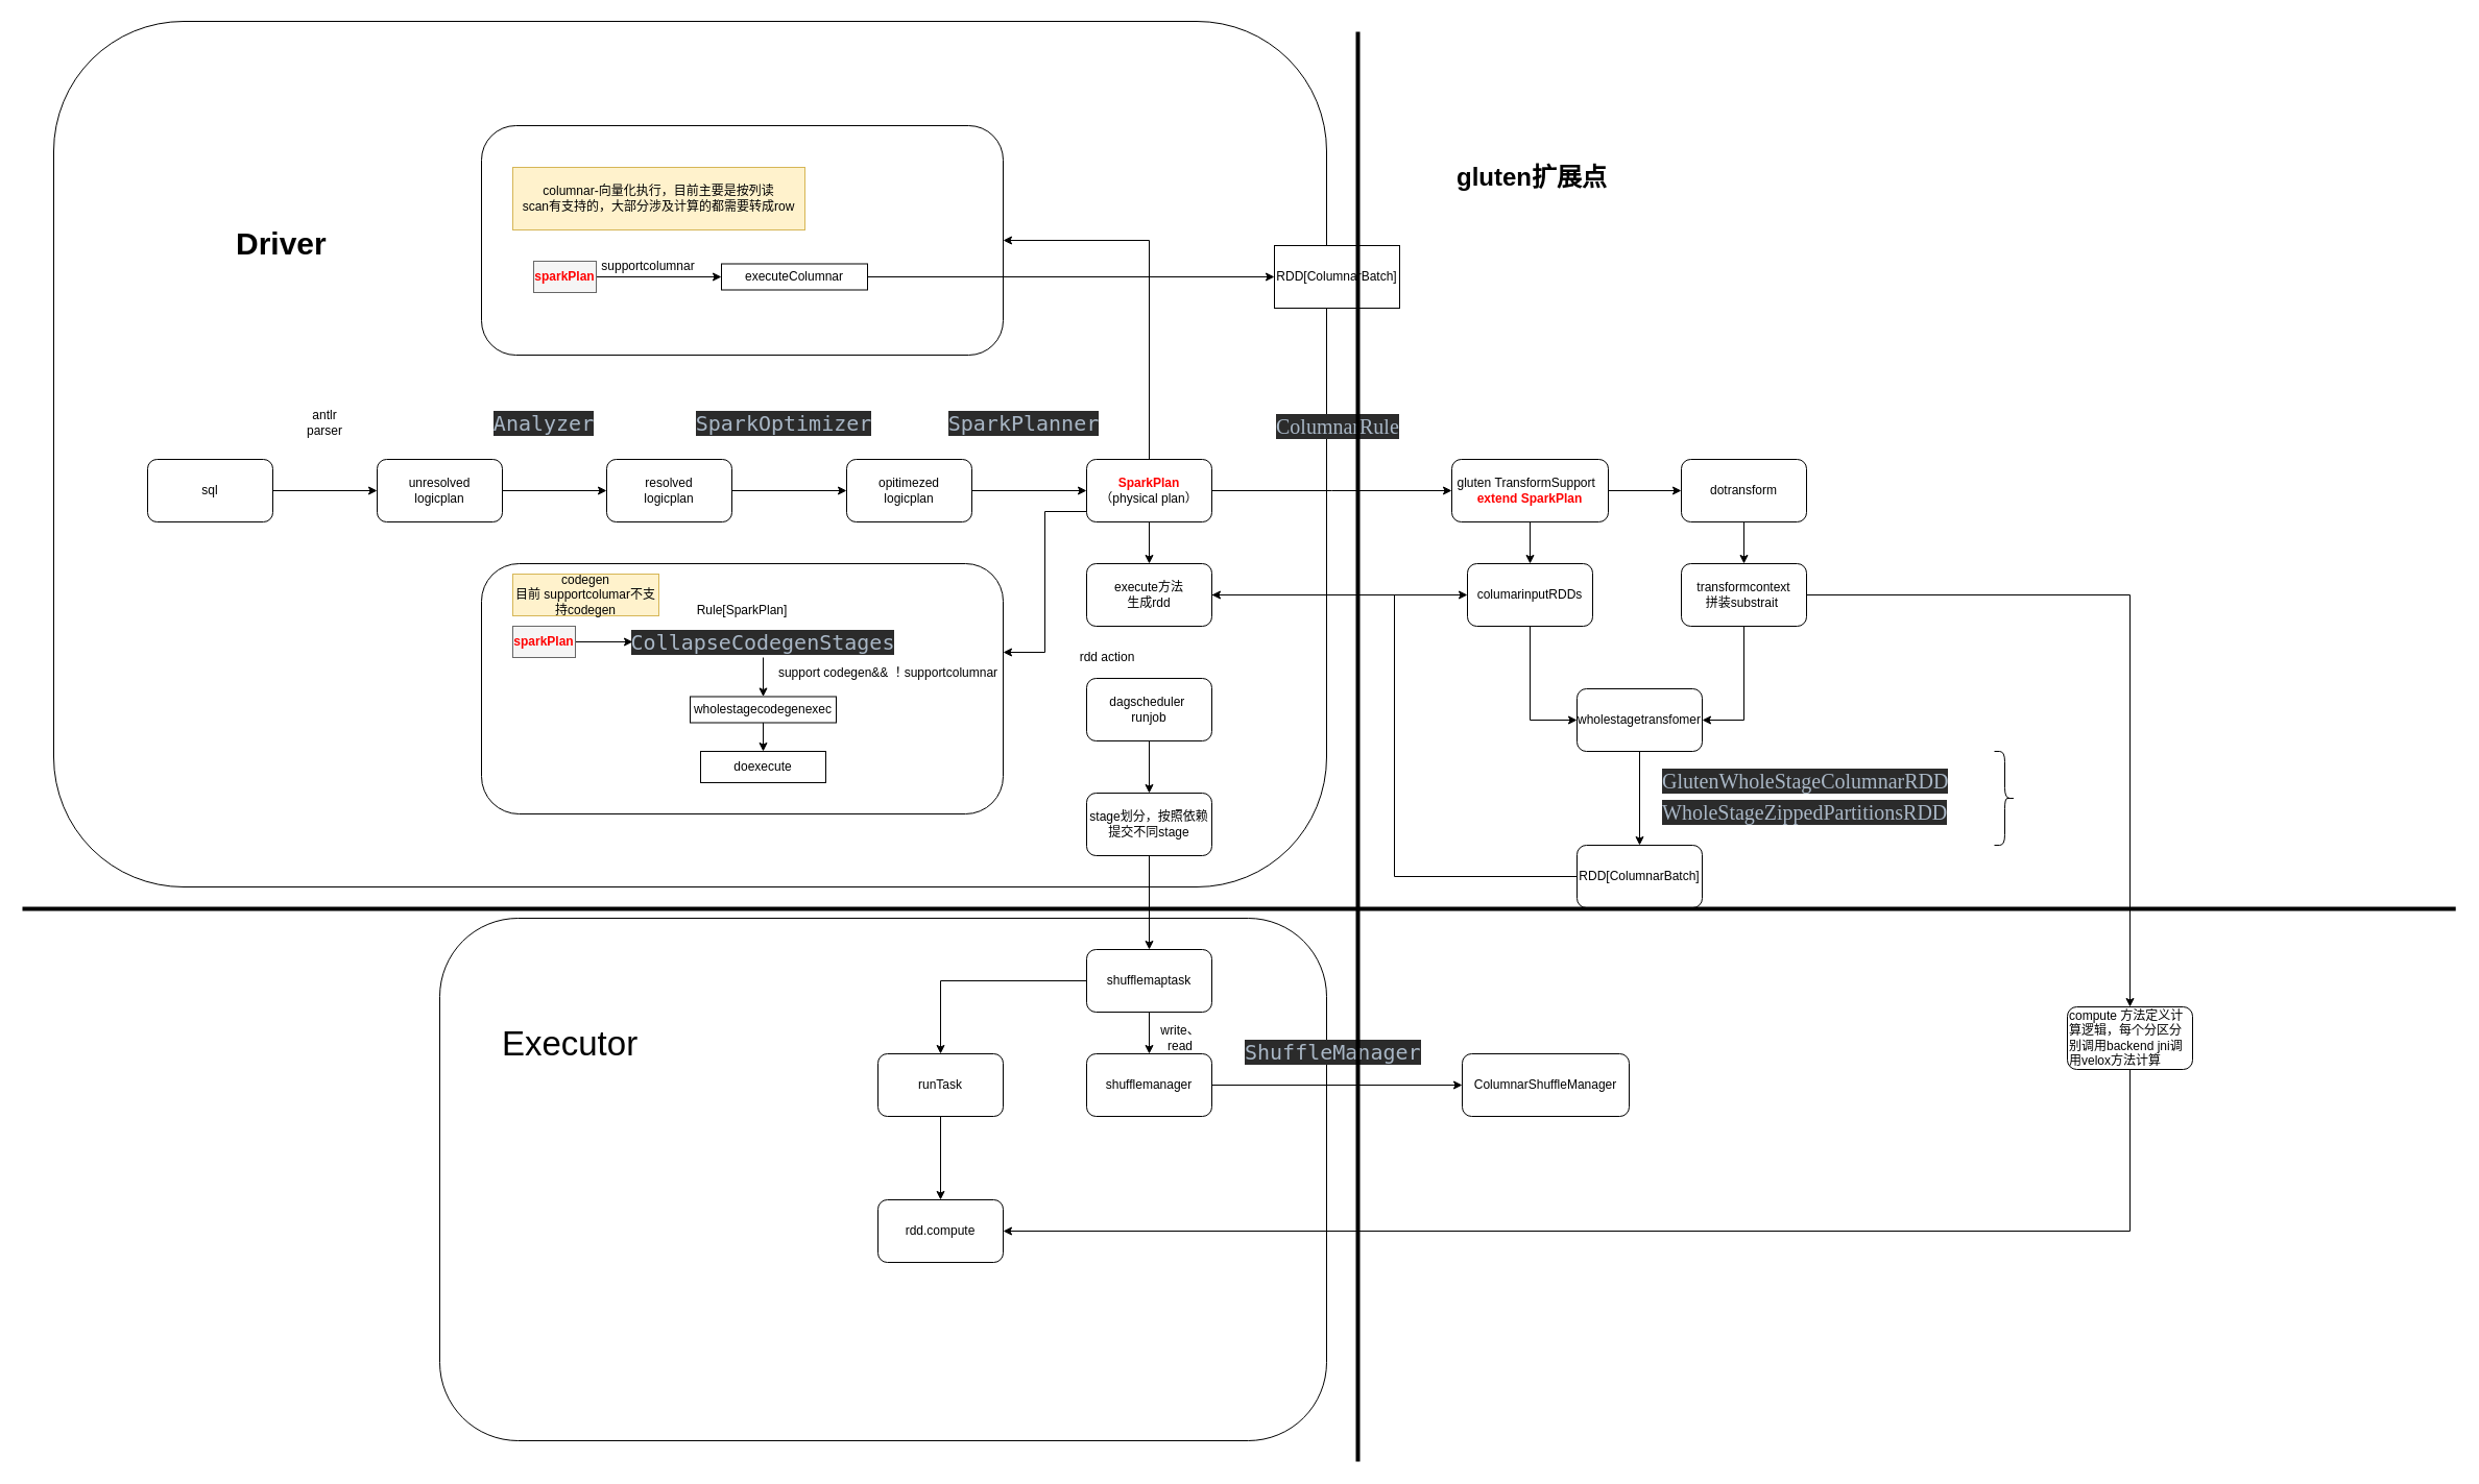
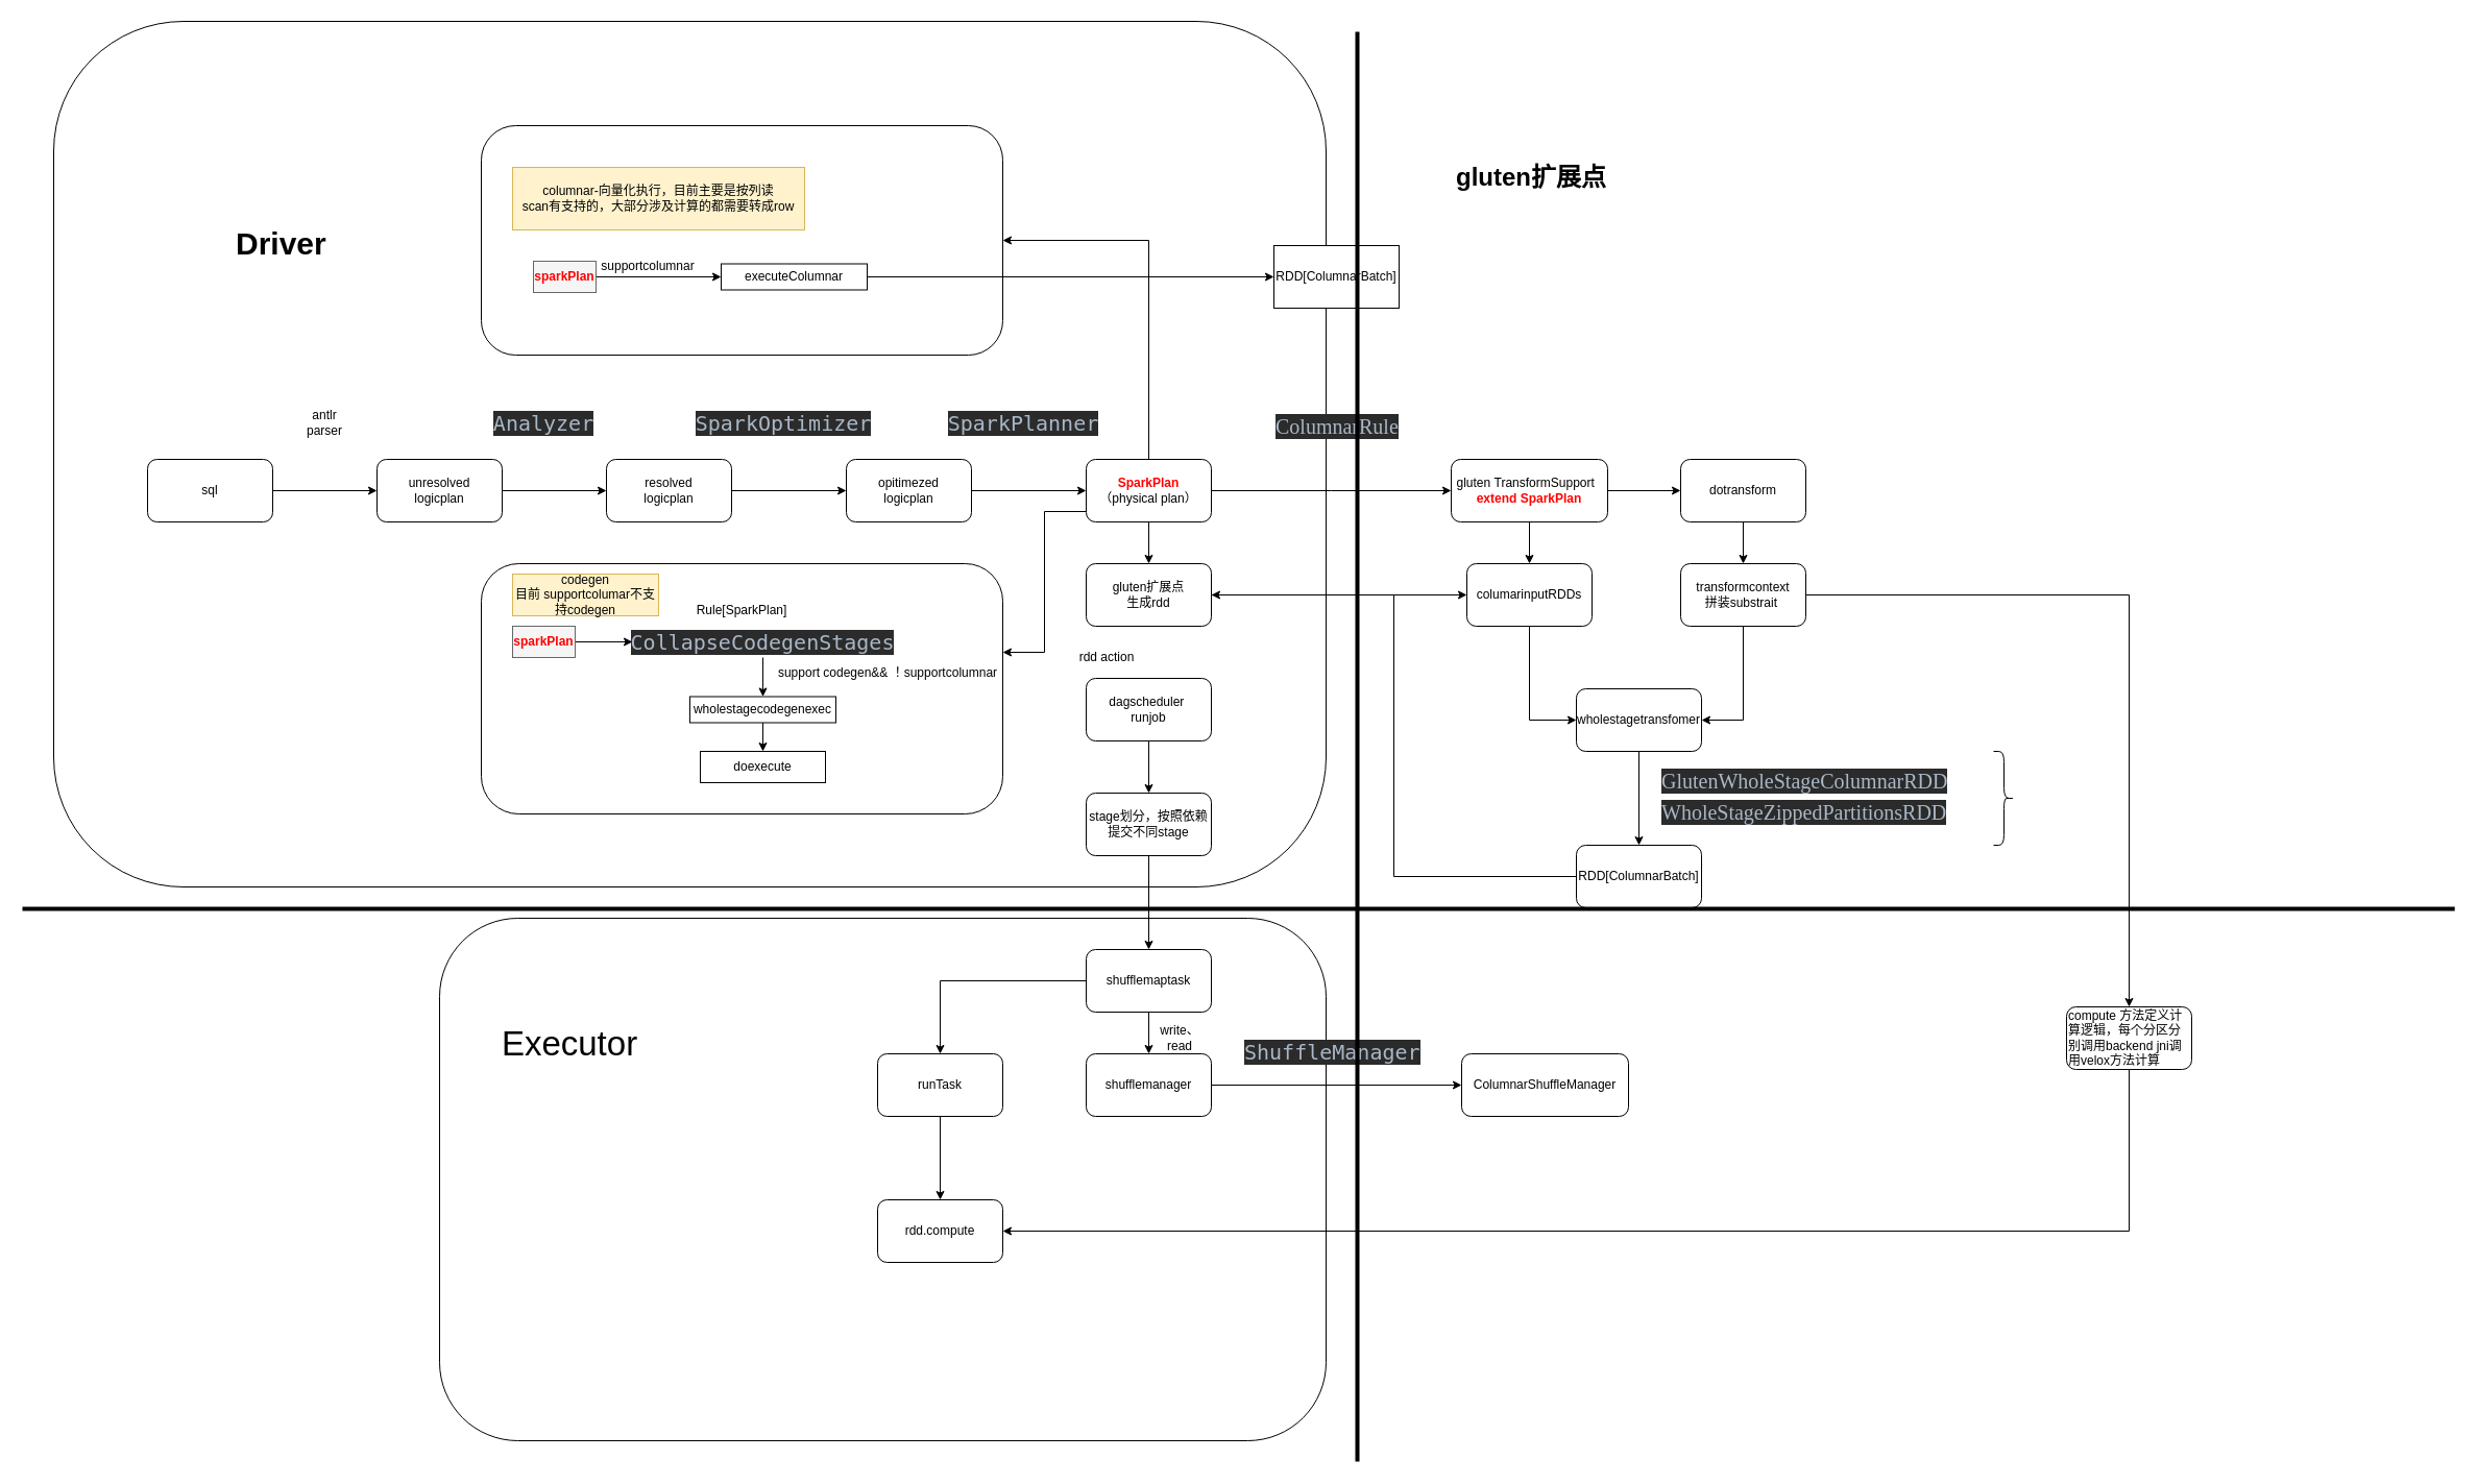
- <mxCell id="27" value="execute方法&lt;br&gt;生成rdd" style="rounded=1;whiteSpace=wrap;html=1;" parent="1" vertex="1"><mxGeometry x="1041" y="540" width="120" height="60" as="geometry" /></mxCell>
+ <mxCell id="27" value="gluten扩展点&lt;br&gt;生成rdd" style="rounded=1;whiteSpace=wrap;html=1;" parent="1" vertex="1"><mxGeometry x="1041" y="540" width="120" height="60" as="geometry" /></mxCell>
